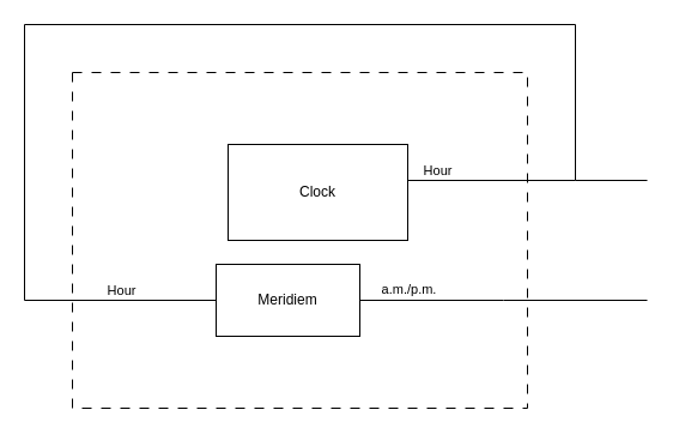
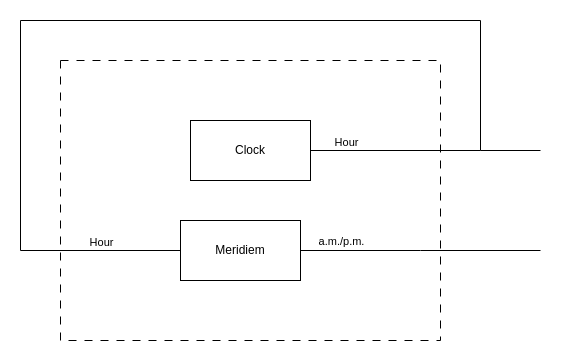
- <mxCell id="4" value="Clock" style="rounded=0;whiteSpace=wrap;html=1;" parent="1" vertex="1"><mxGeometry x="190" y="120" width="150" height="80" as="geometry" /></mxCell>
+ <mxCell id="4" value="Clock" style="rounded=0;whiteSpace=wrap;html=1;" parent="1" vertex="1"><mxGeometry x="190" y="120" width="120" height="60" as="geometry" /></mxCell>
